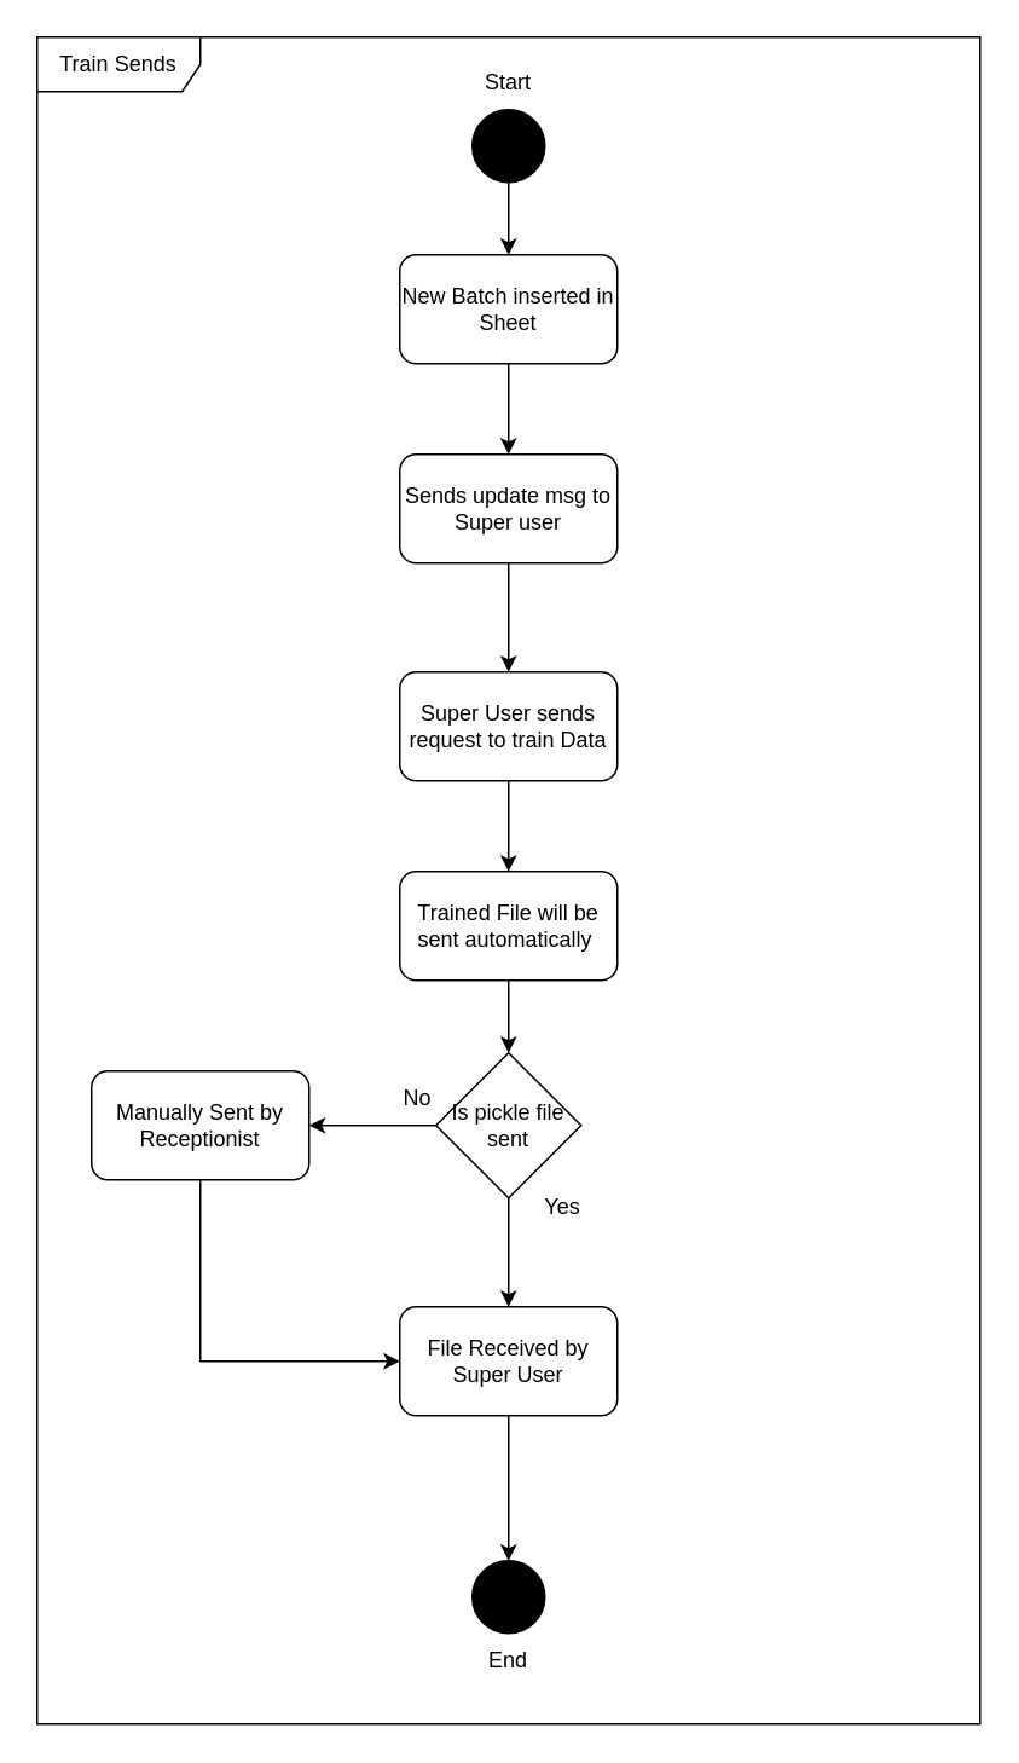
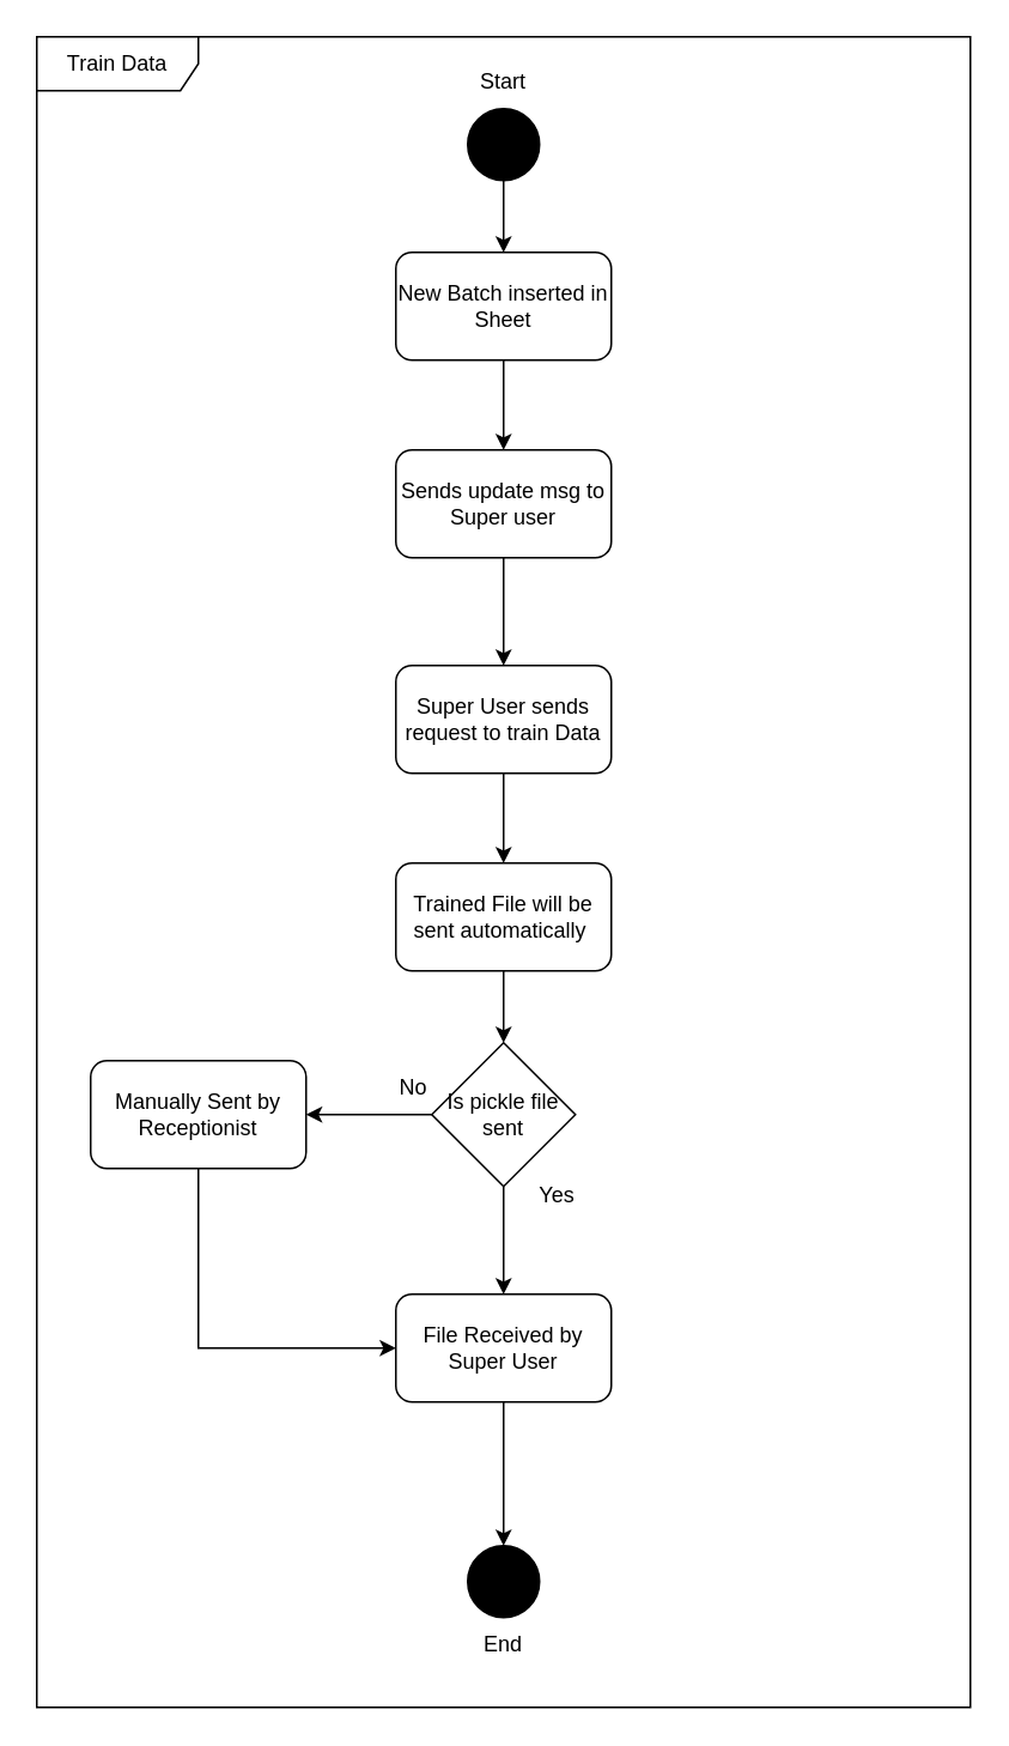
- <mxCell id="25" value="Train Sends" style="shape=umlFrame;whiteSpace=wrap;html=1;width=90;height=30;" vertex="1" parent="1"><mxGeometry x="20" y="20" width="520" height="930" as="geometry" /></mxCell>
+ <mxCell id="25" value="Train Data" style="shape=umlFrame;whiteSpace=wrap;html=1;width=90;height=30;" vertex="1" parent="1"><mxGeometry x="20" y="20" width="520" height="930" as="geometry" /></mxCell>
